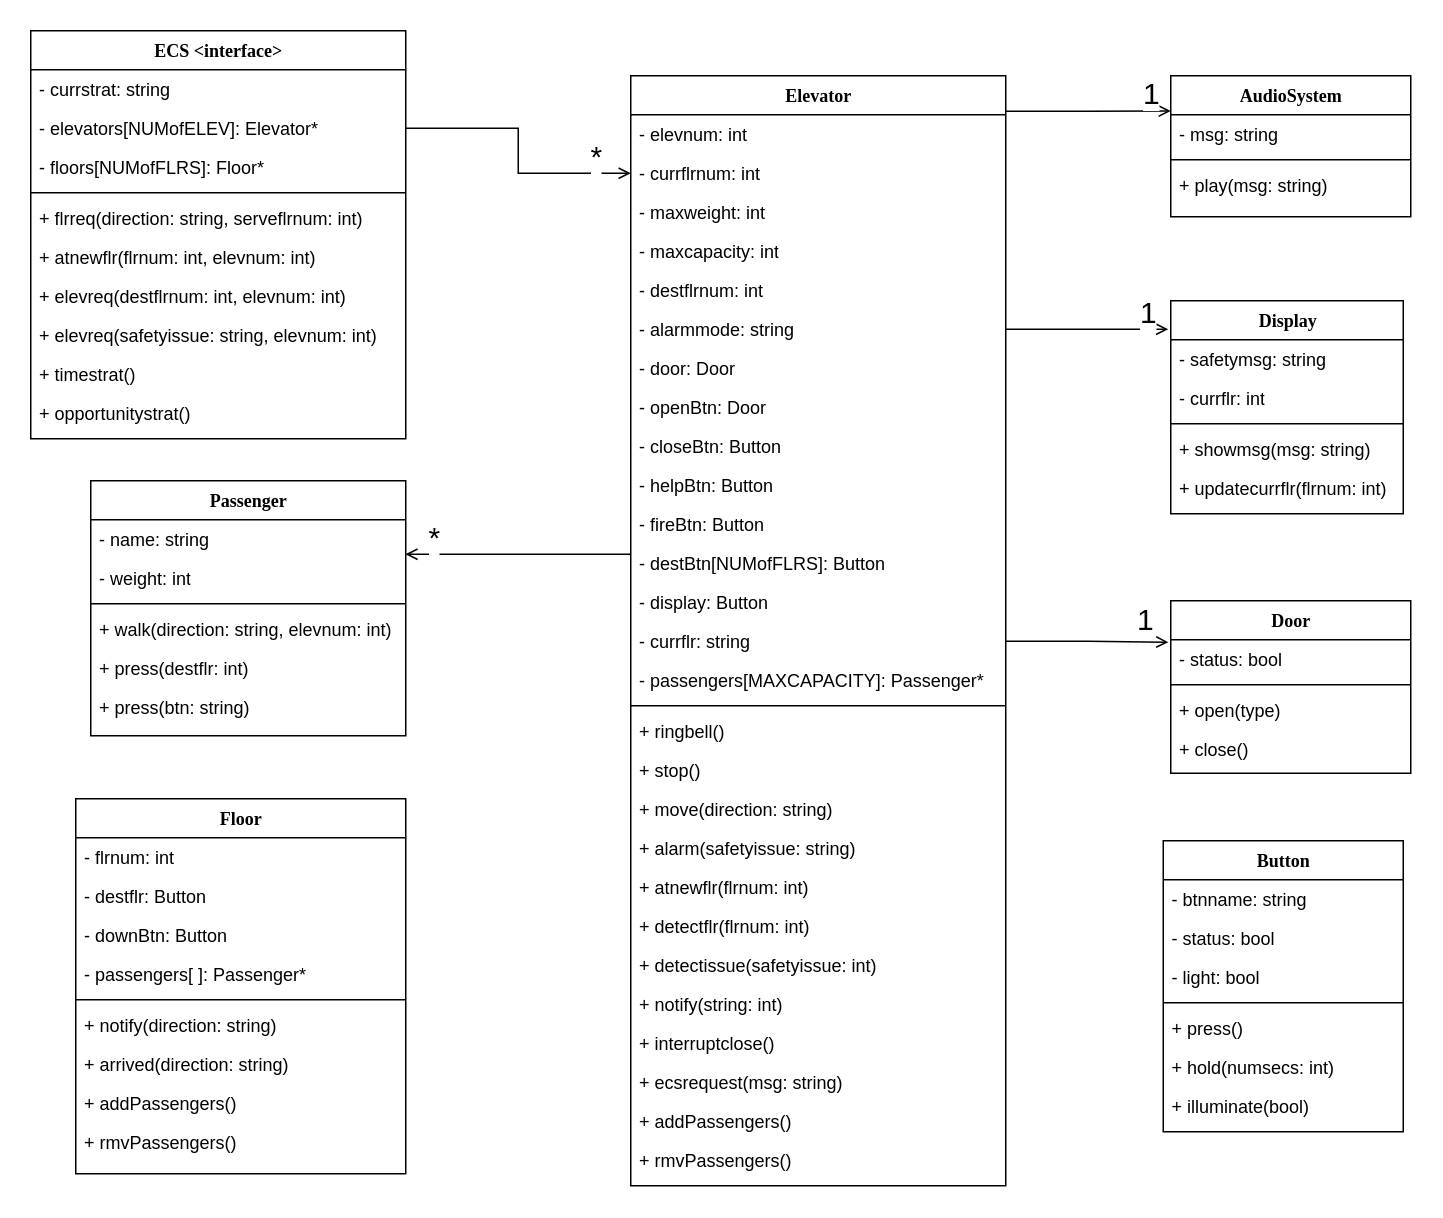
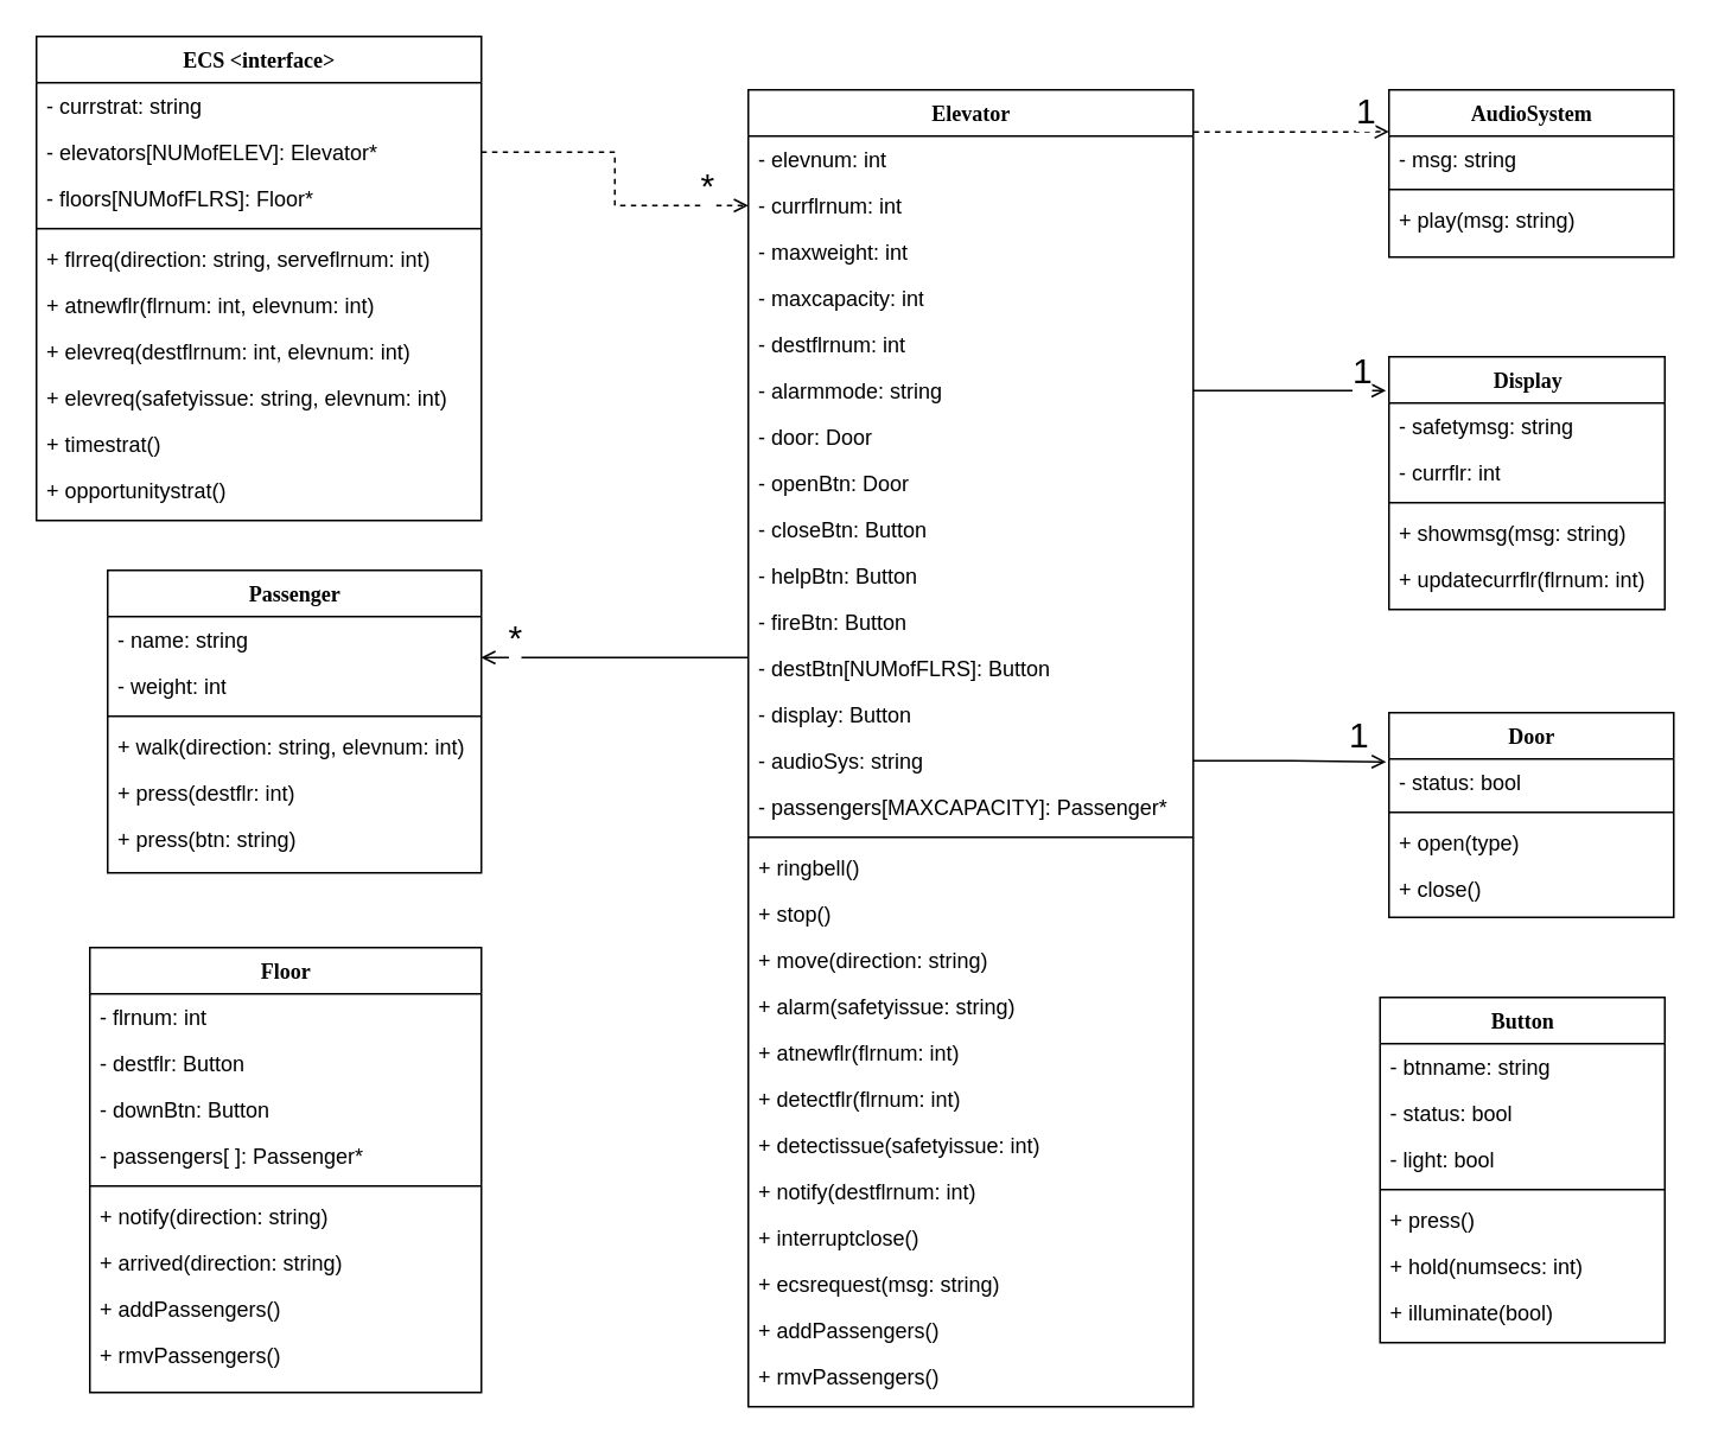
- <mxCell id="82" style="edgeStyle=orthogonalEdgeStyle;rounded=0;orthogonalLoop=1;jettySize=auto;html=1;exitX=1.001;exitY=0.032;exitDx=0;exitDy=0;entryX=0;entryY=0.25;entryDx=0;entryDy=0;exitPerimeter=0;endArrow=open;endFill=0;" edge="1" parent="1" source="10" target="61"><mxGeometry relative="1" as="geometry"><mxPoint x="750" y="100" as="targetPoint" /></mxGeometry></mxCell>
+ <mxCell id="82" style="edgeStyle=orthogonalEdgeStyle;rounded=0;orthogonalLoop=1;jettySize=auto;html=1;exitX=1.001;exitY=0.032;exitDx=0;exitDy=0;entryX=0;entryY=0.25;entryDx=0;entryDy=0;exitPerimeter=0;endArrow=open;endFill=0;dashed=1;" edge="1" parent="1" source="10" target="61"><mxGeometry relative="1" as="geometry"><mxPoint x="750" y="100" as="targetPoint" /></mxGeometry></mxCell>
- <mxCell id="88" style="edgeStyle=orthogonalEdgeStyle;rounded=0;orthogonalLoop=1;jettySize=auto;html=1;entryX=0;entryY=0.5;entryDx=0;entryDy=0;endArrow=open;endFill=0;exitX=1;exitY=0.5;exitDx=0;exitDy=0;" edge="1" parent="1" source="41" target="12"><mxGeometry relative="1" as="geometry"><mxPoint x="290" y="100" as="sourcePoint" /><Array as="points" /></mxGeometry></mxCell>
+ <mxCell id="88" style="edgeStyle=orthogonalEdgeStyle;rounded=0;orthogonalLoop=1;jettySize=auto;html=1;entryX=0;entryY=0.5;entryDx=0;entryDy=0;endArrow=open;endFill=0;exitX=1;exitY=0.5;exitDx=0;exitDy=0;dashed=1;" edge="1" parent="1" source="41" target="12"><mxGeometry relative="1" as="geometry"><mxPoint x="290" y="100" as="sourcePoint" /><Array as="points" /></mxGeometry></mxCell>
- <mxCell id="24" value="- currflr: string" style="text;html=1;strokeColor=none;fillColor=none;align=left;verticalAlign=top;spacingLeft=4;spacingRight=4;whiteSpace=wrap;overflow=hidden;rotatable=0;points=[[0,0.5],[1,0.5]];portConstraint=eastwest;" vertex="1" parent="10"><mxGeometry y="364" width="250" height="26" as="geometry" /></mxCell>
+ <mxCell id="24" value="- audioSys: string" style="text;html=1;strokeColor=none;fillColor=none;align=left;verticalAlign=top;spacingLeft=4;spacingRight=4;whiteSpace=wrap;overflow=hidden;rotatable=0;points=[[0,0.5],[1,0.5]];portConstraint=eastwest;" vertex="1" parent="10"><mxGeometry y="364" width="250" height="26" as="geometry" /></mxCell>
- <mxCell id="34" value="+ notify(string: int)" style="text;html=1;strokeColor=none;fillColor=none;align=left;verticalAlign=top;spacingLeft=4;spacingRight=4;whiteSpace=wrap;overflow=hidden;rotatable=0;points=[[0,0.5],[1,0.5]];portConstraint=eastwest;" vertex="1" parent="10"><mxGeometry y="606" width="250" height="26" as="geometry" /></mxCell>
+ <mxCell id="34" value="+ notify(destflrnum: int)" style="text;html=1;strokeColor=none;fillColor=none;align=left;verticalAlign=top;spacingLeft=4;spacingRight=4;whiteSpace=wrap;overflow=hidden;rotatable=0;points=[[0,0.5],[1,0.5]];portConstraint=eastwest;" vertex="1" parent="10"><mxGeometry y="606" width="250" height="26" as="geometry" /></mxCell>
